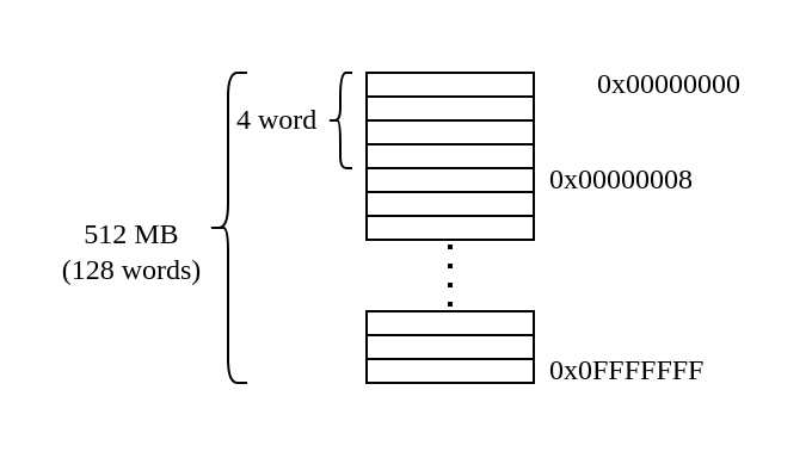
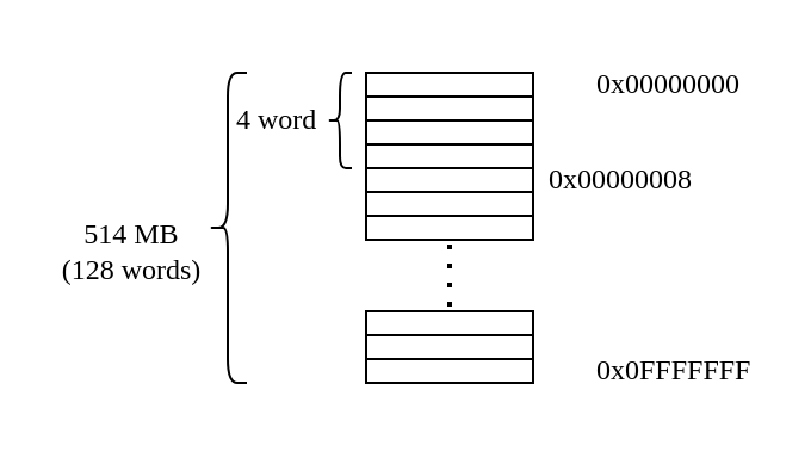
- <mxCell id="17" value="512 MB&lt;br&gt;(128 words)" style="text;html=1;strokeColor=none;fillColor=none;align=center;verticalAlign=middle;whiteSpace=wrap;rounded=0;fontFamily=Computer Modern;" vertex="1" parent="1"><mxGeometry x="20" y="90" width="70" height="30" as="geometry" /></mxCell>
+ <mxCell id="17" value="514 MB&lt;br&gt;(128 words)" style="text;html=1;strokeColor=none;fillColor=none;align=center;verticalAlign=middle;whiteSpace=wrap;rounded=0;fontFamily=Computer Modern;" vertex="1" parent="1"><mxGeometry x="20" y="90" width="70" height="30" as="geometry" /></mxCell>
- <mxCell id="15" value="0x0FFFFFFF" style="text;html=1;strokeColor=none;fillColor=none;align=left;verticalAlign=middle;whiteSpace=wrap;rounded=0;fontFamily=Computer Modern;" vertex="1" parent="1"><mxGeometry x="228" y="140" width="80" height="30" as="geometry" /></mxCell>
+ <mxCell id="15" value="0x0FFFFFFF" style="text;html=1;strokeColor=none;fillColor=none;align=left;verticalAlign=middle;whiteSpace=wrap;rounded=0;fontFamily=Computer Modern;" vertex="1" parent="1"><mxGeometry x="248" y="140" width="80" height="30" as="geometry" /></mxCell>
